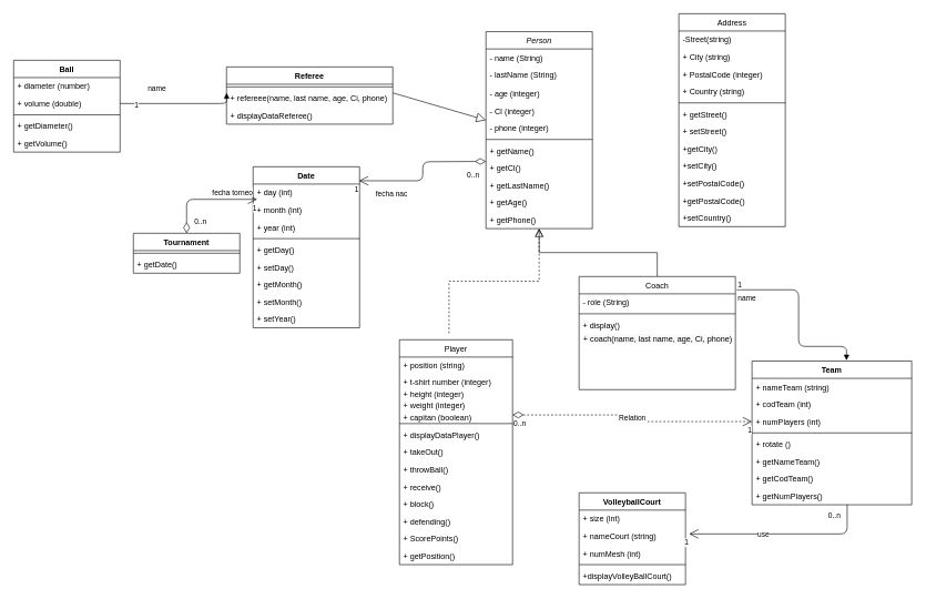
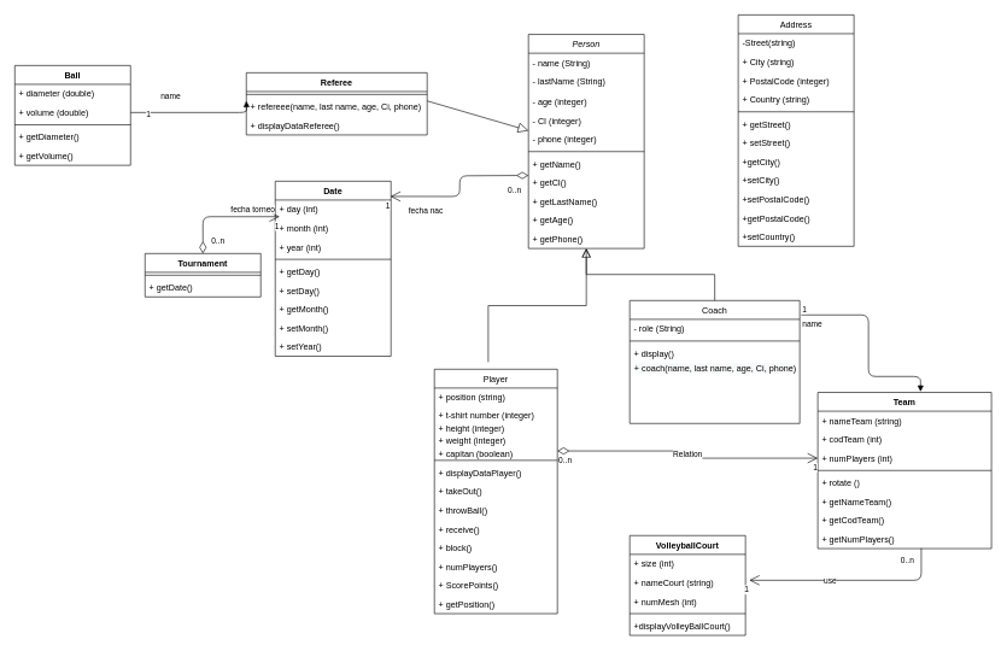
- <mxCell id="72" value="+ diameter (number)" style="text;strokeColor=none;fillColor=none;align=left;verticalAlign=top;spacingLeft=4;spacingRight=4;overflow=hidden;rotatable=0;points=[[0,0.5],[1,0.5]];portConstraint=eastwest;" vertex="1" parent="71"><mxGeometry y="26" width="160" height="26" as="geometry" /></mxCell>
+ <mxCell id="72" value="+ diameter (double)" style="text;strokeColor=none;fillColor=none;align=left;verticalAlign=top;spacingLeft=4;spacingRight=4;overflow=hidden;rotatable=0;points=[[0,0.5],[1,0.5]];portConstraint=eastwest;" vertex="1" parent="71"><mxGeometry y="26" width="160" height="26" as="geometry" /></mxCell>
- <mxCell id="29" value="" style="endArrow=block;endSize=10;endFill=0;shadow=0;strokeWidth=1;rounded=0;edgeStyle=elbowEdgeStyle;elbow=vertical;exitX=0.438;exitY=-0.029;exitDx=0;exitDy=0;exitPerimeter=0;dashed=1;" parent="1" source="14" target="2" edge="1"><mxGeometry width="160" relative="1" as="geometry"><mxPoint x="710" y="203" as="sourcePoint" /><mxPoint x="710" y="203" as="targetPoint" /></mxGeometry></mxCell>
+ <mxCell id="29" value="" style="endArrow=block;endSize=10;endFill=0;shadow=0;strokeWidth=1;rounded=0;edgeStyle=elbowEdgeStyle;elbow=vertical;exitX=0.438;exitY=-0.029;exitDx=0;exitDy=0;exitPerimeter=0;" parent="1" source="14" target="2" edge="1"><mxGeometry width="160" relative="1" as="geometry"><mxPoint x="710" y="203" as="sourcePoint" /><mxPoint x="710" y="203" as="targetPoint" /></mxGeometry></mxCell>
- <mxCell id="99" value="Relation" style="endArrow=open;html=1;endSize=12;startArrow=diamondThin;startSize=14;startFill=0;edgeStyle=orthogonalEdgeStyle;entryX=0;entryY=0.5;entryDx=0;entryDy=0;exitX=1;exitY=0.5;exitDx=0;exitDy=0;dashed=1;" edge="1" parent="1" source="19" target="63"><mxGeometry relative="1" as="geometry"><mxPoint x="780" y="633" as="sourcePoint" /><mxPoint x="970" y="615.41" as="targetPoint" /></mxGeometry></mxCell>
+ <mxCell id="99" value="Relation" style="endArrow=open;html=1;endSize=12;startArrow=diamondThin;startSize=14;startFill=0;edgeStyle=orthogonalEdgeStyle;entryX=0;entryY=0.5;entryDx=0;entryDy=0;exitX=1;exitY=0.5;exitDx=0;exitDy=0;" edge="1" parent="1" source="19" target="63"><mxGeometry relative="1" as="geometry"><mxPoint x="780" y="633" as="sourcePoint" /><mxPoint x="970" y="615.41" as="targetPoint" /></mxGeometry></mxCell>
- <mxCell id="26" value="+ defending()" style="text;align=left;verticalAlign=top;spacingLeft=4;spacingRight=4;overflow=hidden;rotatable=0;points=[[0,0.5],[1,0.5]];portConstraint=eastwest;" vertex="1" parent="14"><mxGeometry y="260" width="170" height="26" as="geometry" /></mxCell>
+ <mxCell id="26" value="+ numPlayers()" style="text;align=left;verticalAlign=top;spacingLeft=4;spacingRight=4;overflow=hidden;rotatable=0;points=[[0,0.5],[1,0.5]];portConstraint=eastwest;" vertex="1" parent="14"><mxGeometry y="260" width="170" height="26" as="geometry" /></mxCell>
